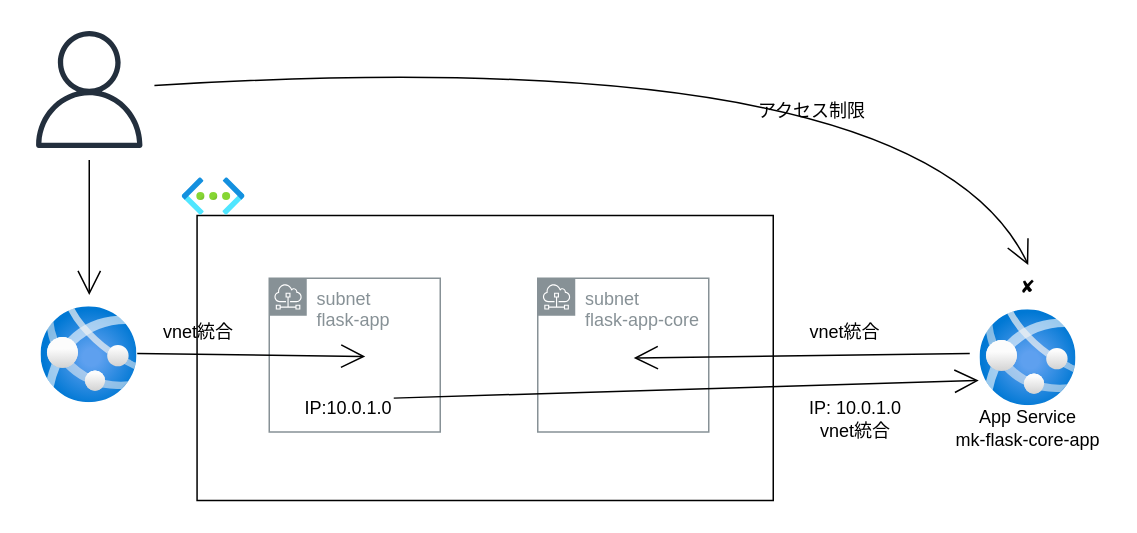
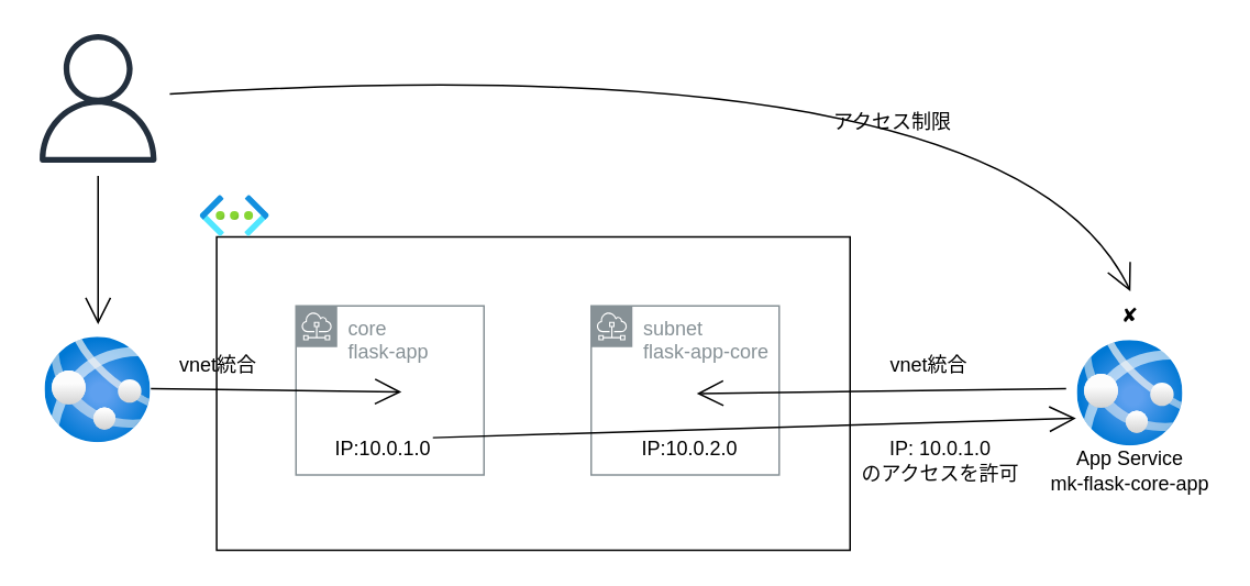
- <mxCell id="4" value="subnet&lt;br&gt;flask-app" style="sketch=0;outlineConnect=0;gradientColor=none;html=1;whiteSpace=wrap;fontSize=12;fontStyle=0;shape=mxgraph.aws4.group;grIcon=mxgraph.aws4.group_subnet;strokeColor=#879196;fillColor=none;verticalAlign=top;align=left;spacingLeft=30;fontColor=#879196;dashed=0;" vertex="1" parent="1"><mxGeometry x="179" y="184.75" width="114" height="102.5" as="geometry" /></mxCell>
+ <mxCell id="4" value="core&lt;br&gt;flask-app" style="sketch=0;outlineConnect=0;gradientColor=none;html=1;whiteSpace=wrap;fontSize=12;fontStyle=0;shape=mxgraph.aws4.group;grIcon=mxgraph.aws4.group_subnet;strokeColor=#879196;fillColor=none;verticalAlign=top;align=left;spacingLeft=30;fontColor=#879196;dashed=0;" vertex="1" parent="1"><mxGeometry x="179" y="184.75" width="114" height="102.5" as="geometry" /></mxCell>
+ <mxCell id="17" value="IP:10.0.2.0" style="text;strokeColor=none;fillColor=none;html=1;align=center;verticalAlign=middle;whiteSpace=wrap;rounded=0;" vertex="1" parent="1"><mxGeometry x="388" y="257.25" width="60" height="30" as="geometry" /></mxCell>
- <mxCell id="19" value="IP: 10.0.1.0&lt;br&gt;vnet統合" style="text;strokeColor=none;fillColor=none;html=1;align=center;verticalAlign=middle;whiteSpace=wrap;rounded=0;" vertex="1" parent="1"><mxGeometry x="509" y="264" width="122" height="30" as="geometry" /></mxCell>
+ <mxCell id="19" value="IP: 10.0.1.0&lt;br&gt;のアクセスを許可" style="text;strokeColor=none;fillColor=none;html=1;align=center;verticalAlign=middle;whiteSpace=wrap;rounded=0;" vertex="1" parent="1"><mxGeometry x="509" y="264" width="122" height="30" as="geometry" /></mxCell>
